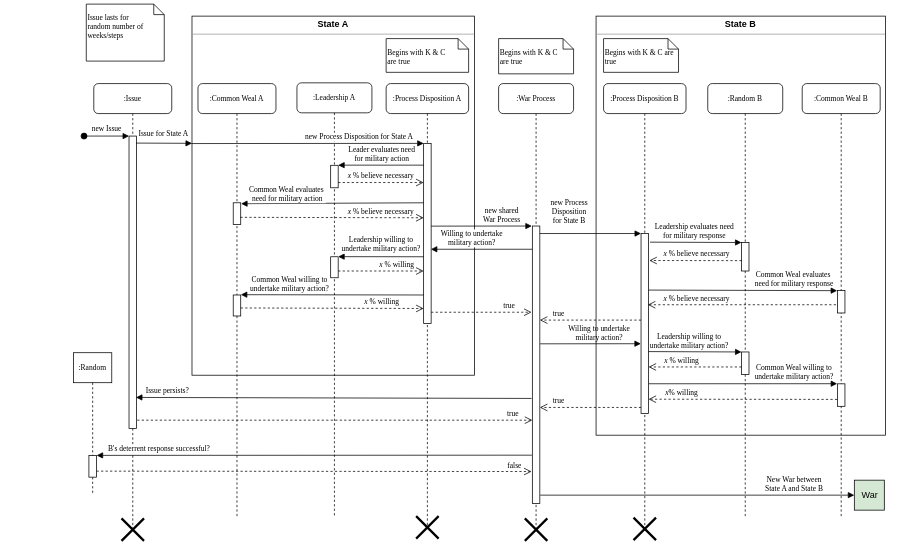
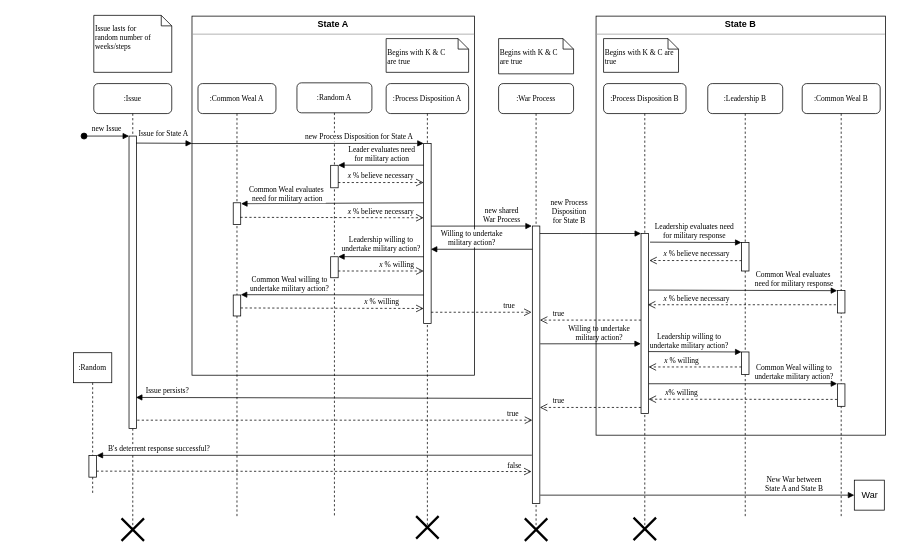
- <mxCell id="31" value="&lt;br&gt;Issue lasts for &lt;br&gt;random&amp;nbsp;number of weeks/steps&lt;br&gt;" style="shape=note;whiteSpace=wrap;html=1;size=14;verticalAlign=top;align=left;spacingTop=-6;rounded=0;shadow=0;comic=0;labelBackgroundColor=none;strokeColor=#000000;strokeWidth=1;fillColor=#FFFFFF;fontFamily=Lucida Console;fontSize=10;fontColor=#000000;" parent="1" vertex="1"><mxGeometry x="114" y="5" width="104" height="76" as="geometry" /></mxCell>
+ <mxCell id="31" value="&lt;br&gt;Issue lasts for &lt;br&gt;random&amp;nbsp;number of weeks/steps&lt;br&gt;" style="shape=note;whiteSpace=wrap;html=1;size=14;verticalAlign=top;align=left;spacingTop=-6;rounded=0;shadow=0;comic=0;labelBackgroundColor=none;strokeColor=#000000;strokeWidth=1;fillColor=#FFFFFF;fontFamily=Lucida Console;fontSize=10;fontColor=#000000;" parent="1" vertex="1"><mxGeometry x="124" y="20" width="104" height="76" as="geometry" /></mxCell>
- <mxCell id="13" value=":Leadership A" style="shape=umlLifeline;perimeter=lifelinePerimeter;whiteSpace=wrap;html=1;container=1;collapsible=0;recursiveResize=0;outlineConnect=0;rounded=1;shadow=0;comic=0;labelBackgroundColor=none;strokeColor=#000000;strokeWidth=1;fillColor=#FFFFFF;fontFamily=Lucida Console;fontSize=10;fontColor=#000000;align=center;" parent="1" vertex="1"><mxGeometry x="395" y="110" width="100" height="580" as="geometry" /></mxCell>
+ <mxCell id="13" value=":Random A" style="shape=umlLifeline;perimeter=lifelinePerimeter;whiteSpace=wrap;html=1;container=1;collapsible=0;recursiveResize=0;outlineConnect=0;rounded=1;shadow=0;comic=0;labelBackgroundColor=none;strokeColor=#000000;strokeWidth=1;fillColor=#FFFFFF;fontFamily=Lucida Console;fontSize=10;fontColor=#000000;align=center;" parent="1" vertex="1"><mxGeometry x="395" y="110" width="100" height="580" as="geometry" /></mxCell>
- <mxCell id="10" value=":Random B" style="shape=umlLifeline;perimeter=lifelinePerimeter;whiteSpace=wrap;html=1;container=1;collapsible=0;recursiveResize=0;outlineConnect=0;rounded=1;shadow=0;comic=0;labelBackgroundColor=none;strokeColor=#000000;strokeWidth=1;fillColor=#FFFFFF;fontFamily=Lucida Console;fontSize=10;fontColor=#000000;align=center;" parent="1" vertex="1"><mxGeometry x="943" y="111" width="100" height="580" as="geometry" /></mxCell>
+ <mxCell id="10" value=":Leadership B" style="shape=umlLifeline;perimeter=lifelinePerimeter;whiteSpace=wrap;html=1;container=1;collapsible=0;recursiveResize=0;outlineConnect=0;rounded=1;shadow=0;comic=0;labelBackgroundColor=none;strokeColor=#000000;strokeWidth=1;fillColor=#FFFFFF;fontFamily=Lucida Console;fontSize=10;fontColor=#000000;align=center;" parent="1" vertex="1"><mxGeometry x="943" y="111" width="100" height="580" as="geometry" /></mxCell>
- <mxCell id="57" value="War" style="html=1;fillColor=#d5e8d4;" parent="1" vertex="1"><mxGeometry x="1138.5" y="640" width="40" height="40" as="geometry" /></mxCell>
+ <mxCell id="57" value="War" style="html=1;" parent="1" vertex="1"><mxGeometry x="1138.5" y="640" width="40" height="40" as="geometry" /></mxCell>
